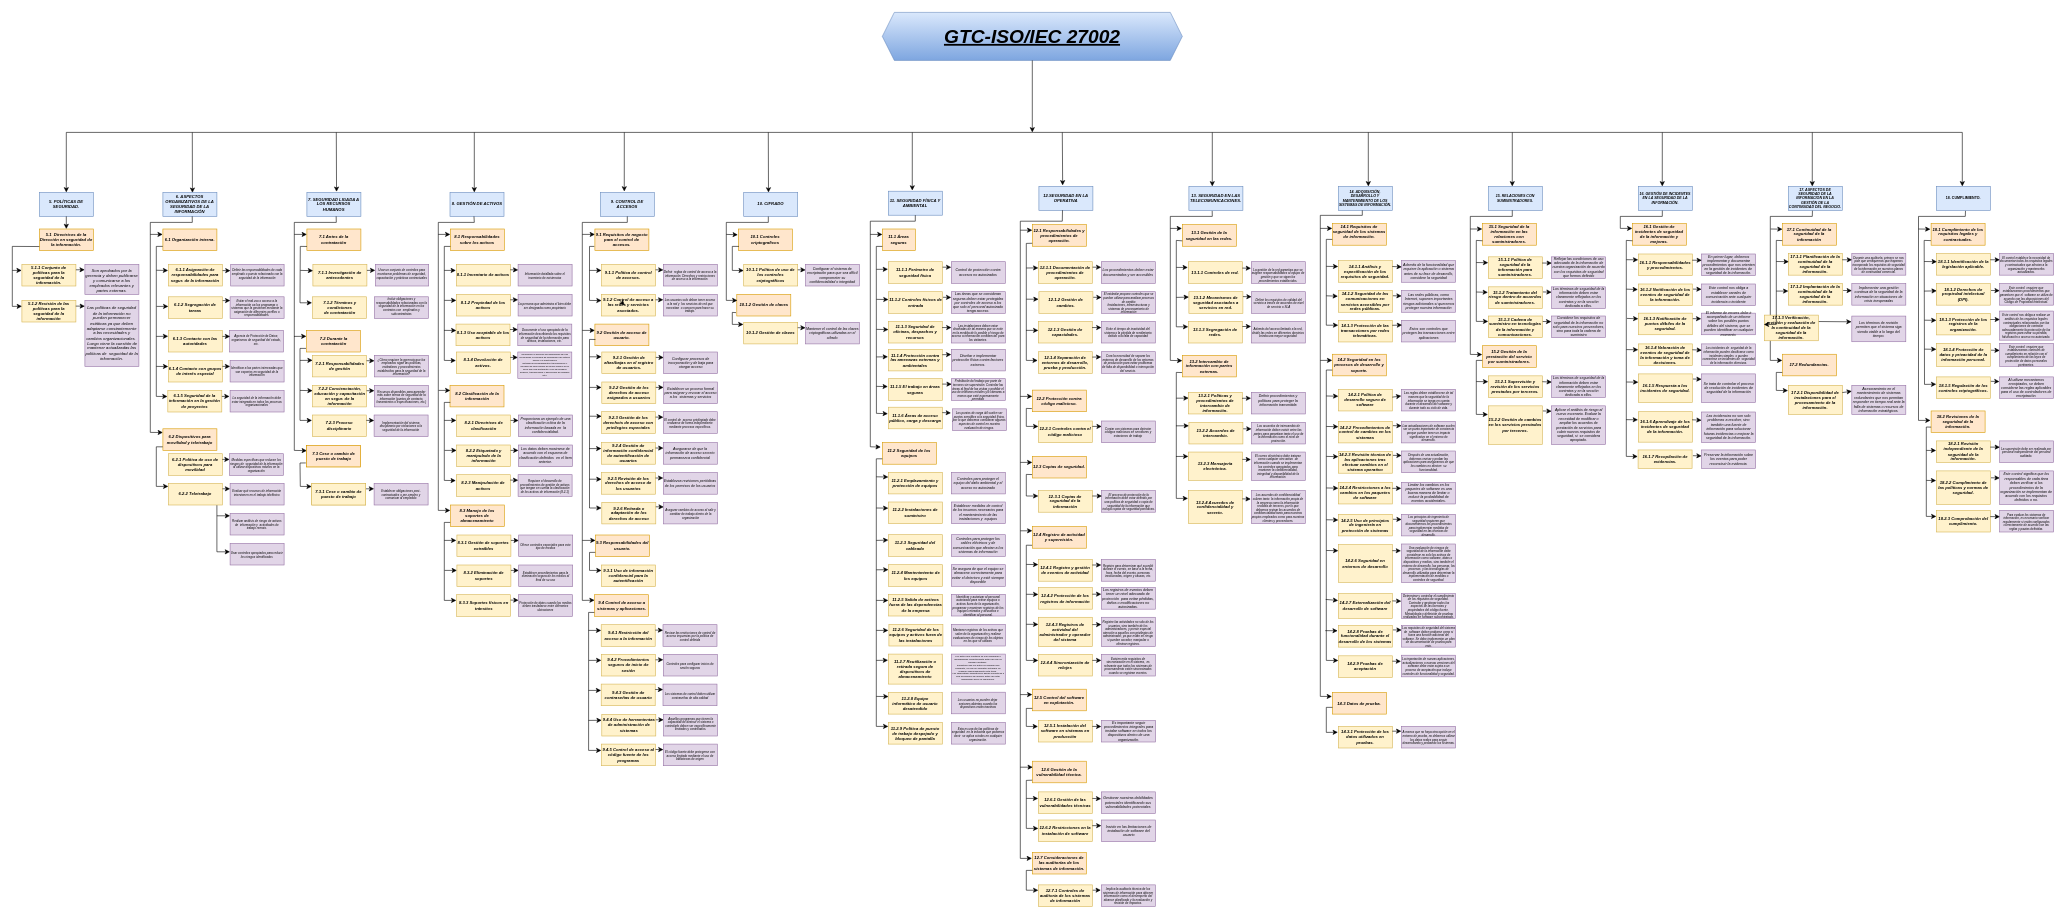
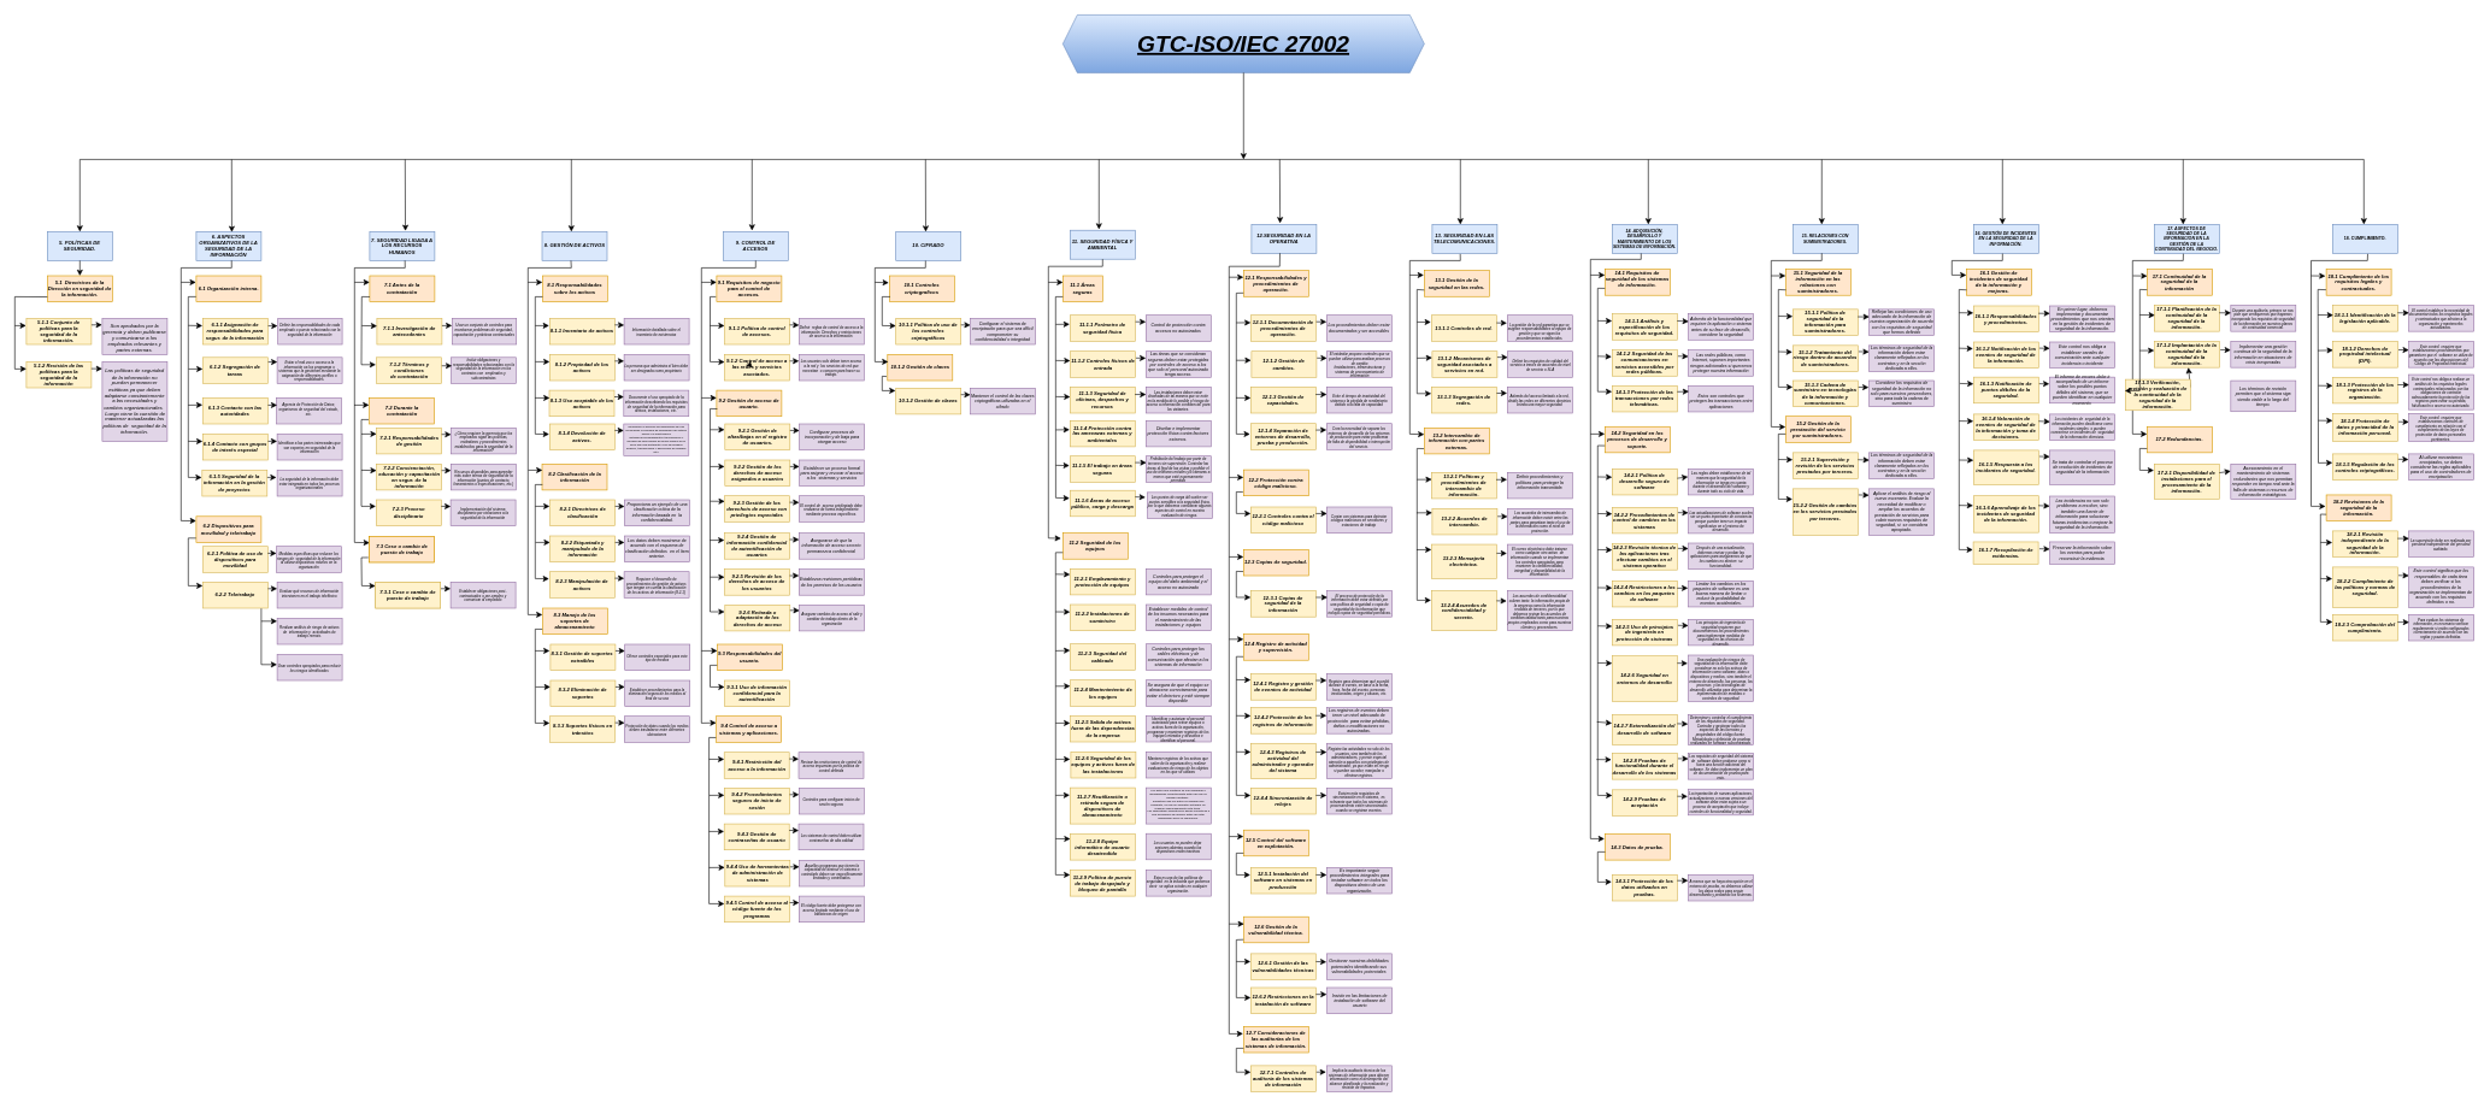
+ <mxCell id="82" value="" style="endArrow=classic;html=1;rounded=0;fontSize=6;exitX=1.002;exitY=0.321;exitDx=0;exitDy=0;exitPerimeter=0;entryX=0.015;entryY=0.321;entryDx=0;entryDy=0;entryPerimeter=0;" parent="1" source="42" target="46" edge="1"><mxGeometry width="50" height="50" relative="1" as="geometry"><mxPoint x="679.5" y="574" as="sourcePoint" /><mxPoint x="729.5" y="524" as="targetPoint" /></mxGeometry></mxCell>
- <mxCell id="494" value="" style="endArrow=classic;html=1;rounded=0;fontSize=5;exitX=1;exitY=0.25;exitDx=0;exitDy=0;entryX=-0.005;entryY=0.223;entryDx=0;entryDy=0;entryPerimeter=0;" parent="1" source="495" target="496" edge="1"><mxGeometry width="50" height="50" relative="1" as="geometry"><mxPoint x="3070.36" y="540.914" as="sourcePoint" /><mxPoint x="3086.58" y="540.58" as="targetPoint" /></mxGeometry></mxCell>
+ <mxCell id="494" value="" style="endArrow=classic;html=1;rounded=0;fontSize=5;exitX=1;exitY=0.25;exitDx=0;exitDy=0;" parent="1" source="495" target="486" edge="1"><mxGeometry width="50" height="50" relative="1" as="geometry"><mxPoint x="3070.36" y="540.914" as="sourcePoint" /><mxPoint x="3086.58" y="540.58" as="targetPoint" /></mxGeometry></mxCell>
- <mxCell id="256" value="" style="endArrow=classic;html=1;rounded=0;fontSize=5;exitX=1;exitY=0.25;exitDx=0;exitDy=0;entryX=-0.001;entryY=0.243;entryDx=0;entryDy=0;entryPerimeter=0;" parent="1" source="219" target="250" edge="1"><mxGeometry width="50" height="50" relative="1" as="geometry"><mxPoint x="1558" y="635.5" as="sourcePoint" /><mxPoint x="1608" y="585.5" as="targetPoint" /></mxGeometry></mxCell>
